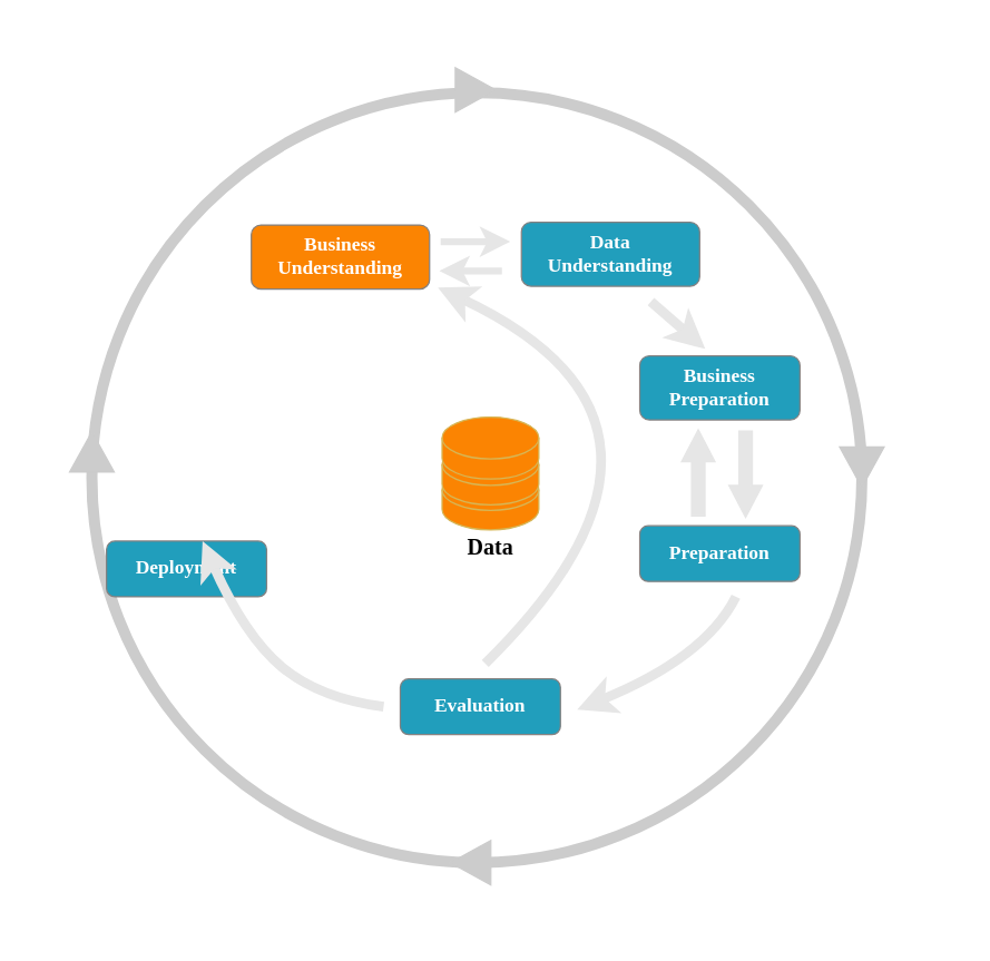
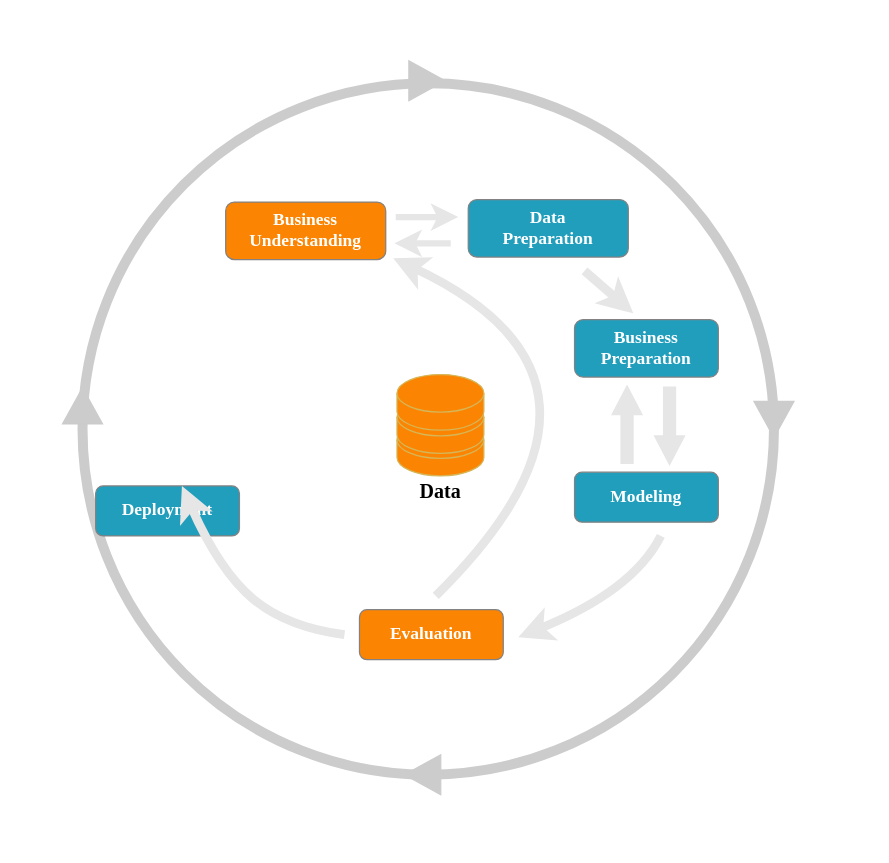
- <mxCell id="11" value="&lt;font color=&quot;#ffffff&quot; face=&quot;Verdana&quot; style=&quot;font-size: 14px;&quot;&gt;&lt;b&gt;Data&lt;/b&gt;&lt;/font&gt;&lt;div&gt;&lt;font face=&quot;Verdana&quot; color=&quot;#ffffff&quot;&gt;&lt;span style=&quot;font-size: 14px;&quot;&gt;&lt;b&gt;Understanding&lt;/b&gt;&lt;/span&gt;&lt;/font&gt;&lt;/div&gt;" style="rounded=1;whiteSpace=wrap;html=1;strokeColor=#838181;fillColor=#219EBC;" vertex="1" parent="1"><mxGeometry x="374" y="159" width="128" height="46" as="geometry" /></mxCell>
+ <mxCell id="11" value="&lt;font color=&quot;#ffffff&quot; face=&quot;Verdana&quot; style=&quot;font-size: 14px;&quot;&gt;&lt;b&gt;Data&lt;/b&gt;&lt;/font&gt;&lt;div&gt;&lt;font face=&quot;Verdana&quot; color=&quot;#ffffff&quot;&gt;&lt;span style=&quot;font-size: 14px;&quot;&gt;&lt;b&gt;Preparation&lt;/b&gt;&lt;/span&gt;&lt;/font&gt;&lt;/div&gt;" style="rounded=1;whiteSpace=wrap;html=1;strokeColor=#838181;fillColor=#219EBC;" vertex="1" parent="1"><mxGeometry x="374" y="159" width="128" height="46" as="geometry" /></mxCell>
- <mxCell id="9" value="&lt;font color=&quot;#ffffff&quot; face=&quot;Verdana&quot; style=&quot;font-size: 14px;&quot;&gt;&lt;b&gt;Preparation&lt;/b&gt;&lt;/font&gt;" style="rounded=1;whiteSpace=wrap;html=1;strokeColor=#838181;fillColor=#219EBC;" vertex="1" parent="1"><mxGeometry x="459" y="377" width="115" height="40" as="geometry" /></mxCell>
+ <mxCell id="9" value="&lt;font color=&quot;#ffffff&quot; face=&quot;Verdana&quot; style=&quot;font-size: 14px;&quot;&gt;&lt;b&gt;Modeling&lt;/b&gt;&lt;/font&gt;" style="rounded=1;whiteSpace=wrap;html=1;strokeColor=#838181;fillColor=#219EBC;" vertex="1" parent="1"><mxGeometry x="459" y="377" width="115" height="40" as="geometry" /></mxCell>
- <mxCell id="8" value="&lt;font color=&quot;#ffffff&quot; face=&quot;Verdana&quot; style=&quot;font-size: 14px;&quot;&gt;&lt;b&gt;Evaluation&lt;/b&gt;&lt;/font&gt;" style="rounded=1;whiteSpace=wrap;html=1;strokeColor=#838181;fillColor=#219EBC;" vertex="1" parent="1"><mxGeometry x="287" y="487" width="115" height="40" as="geometry" /></mxCell>
+ <mxCell id="8" value="&lt;font color=&quot;#ffffff&quot; face=&quot;Verdana&quot; style=&quot;font-size: 14px;&quot;&gt;&lt;b&gt;Evaluation&lt;/b&gt;&lt;/font&gt;" style="rounded=1;whiteSpace=wrap;html=1;strokeColor=#838181;fillColor=#fb8402;" vertex="1" parent="1"><mxGeometry x="287" y="487" width="115" height="40" as="geometry" /></mxCell>
